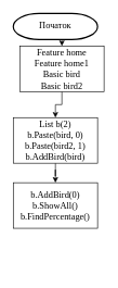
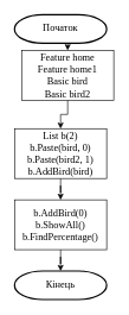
+ <mxCell id="9" style="edgeStyle=orthogonalEdgeStyle;rounded=0;orthogonalLoop=1;jettySize=auto;html=1;entryX=0.5;entryY=0;entryDx=0;entryDy=0;entryPerimeter=0;" edge="1" parent="1" source="10" target="8"><mxGeometry relative="1" as="geometry" /></mxCell>
+ <mxCell id="8" value="&lt;font face=&quot;Times New Roman&quot;&gt;&lt;span style=&quot;font-size: 14px&quot;&gt;Кінець&lt;/span&gt;&lt;/font&gt;" style="strokeWidth=2;html=1;shape=mxgraph.flowchart.terminator;whiteSpace=wrap;" vertex="1" parent="1"><mxGeometry x="20" y="380" width="130" height="40" as="geometry" /></mxCell>
